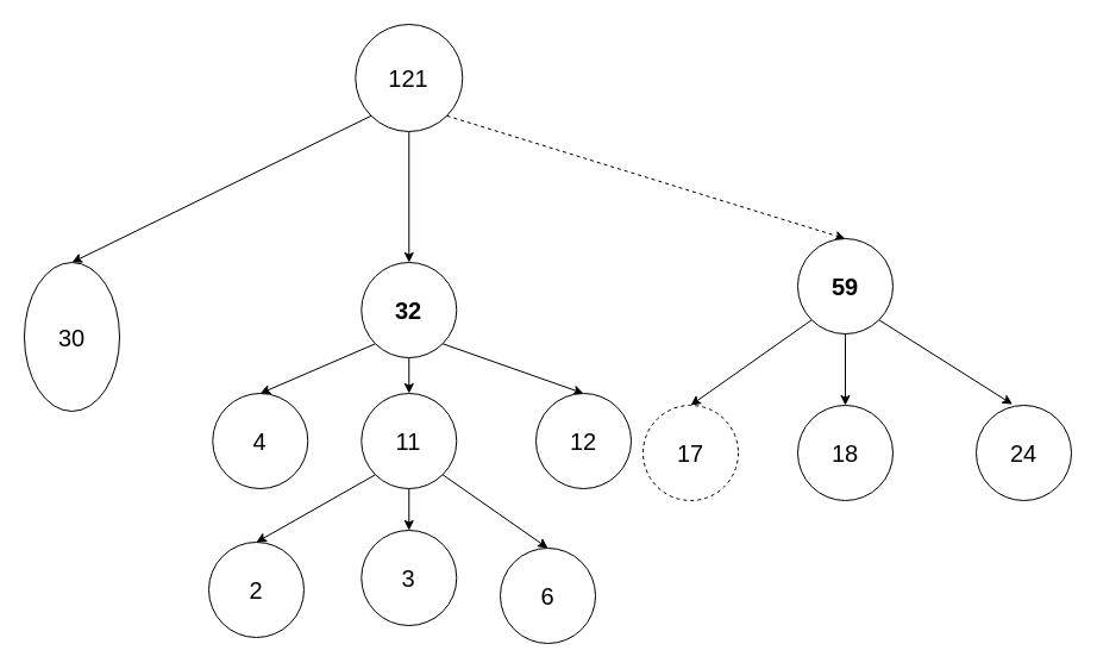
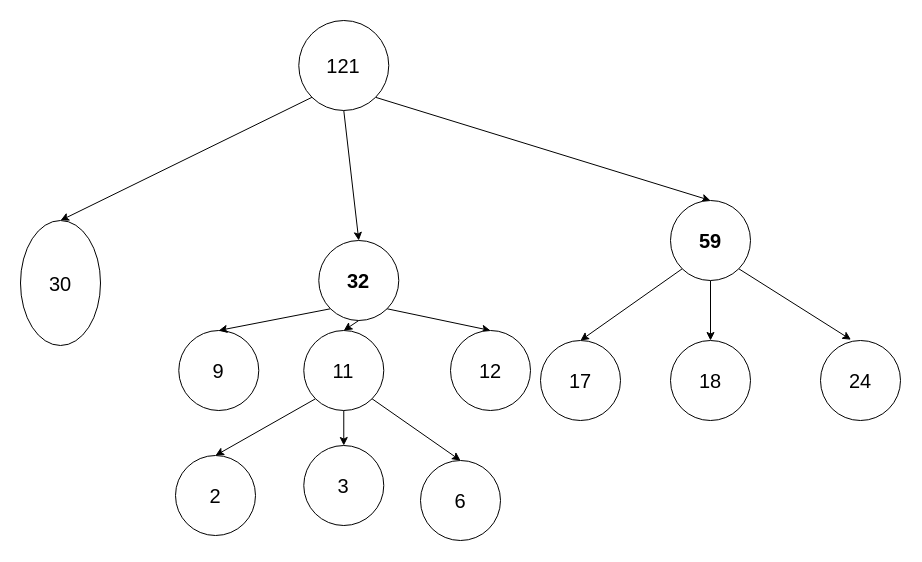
- <mxCell id="3" style="edgeStyle=none;html=1;exitX=1;exitY=1;exitDx=0;exitDy=0;entryX=0.5;entryY=0;entryDx=0;entryDy=0;endArrow=classic;endFill=1;fontSize=20;dashed=1;" edge="1" parent="1" target="10" source="5"><mxGeometry relative="1" as="geometry"><mxPoint x="338.284" y="148.284" as="sourcePoint" /></mxGeometry></mxCell>
+ <mxCell id="3" style="edgeStyle=none;html=1;exitX=1;exitY=1;exitDx=0;exitDy=0;entryX=0.5;entryY=0;entryDx=0;entryDy=0;endArrow=classic;endFill=1;fontSize=20;" edge="1" parent="1" target="10" source="5"><mxGeometry relative="1" as="geometry"><mxPoint x="338.284" y="148.284" as="sourcePoint" /></mxGeometry></mxCell>
- <mxCell id="25" value="&lt;h1 style=&quot;font-size: 20px;&quot;&gt;32&lt;/h1&gt;" style="ellipse;whiteSpace=wrap;html=1;aspect=fixed;fontSize=20;" vertex="1" parent="1"><mxGeometry x="303.28" y="220" width="80" height="80" as="geometry" /></mxCell>
+ <mxCell id="25" value="&lt;h1 style=&quot;font-size: 20px;&quot;&gt;32&lt;/h1&gt;" style="ellipse;whiteSpace=wrap;html=1;aspect=fixed;fontSize=20;" vertex="1" parent="1"><mxGeometry x="318.28" y="240" width="80" height="80" as="geometry" /></mxCell>
- <mxCell id="14" value="4" style="ellipse;whiteSpace=wrap;html=1;aspect=fixed;fontSize=20;" vertex="1" parent="1"><mxGeometry x="178.28" y="330" width="80" height="80" as="geometry" /></mxCell>
+ <mxCell id="14" value="9" style="ellipse;whiteSpace=wrap;html=1;aspect=fixed;fontSize=20;" vertex="1" parent="1"><mxGeometry x="178.28" y="330" width="80" height="80" as="geometry" /></mxCell>
- <mxCell id="22" value="17" style="ellipse;whiteSpace=wrap;html=1;aspect=fixed;fontSize=20;dashed=1;" vertex="1" parent="1"><mxGeometry x="540" y="340" width="80" height="80" as="geometry" /></mxCell>
+ <mxCell id="22" value="17" style="ellipse;whiteSpace=wrap;html=1;aspect=fixed;fontSize=20;" vertex="1" parent="1"><mxGeometry x="540" y="340" width="80" height="80" as="geometry" /></mxCell>
